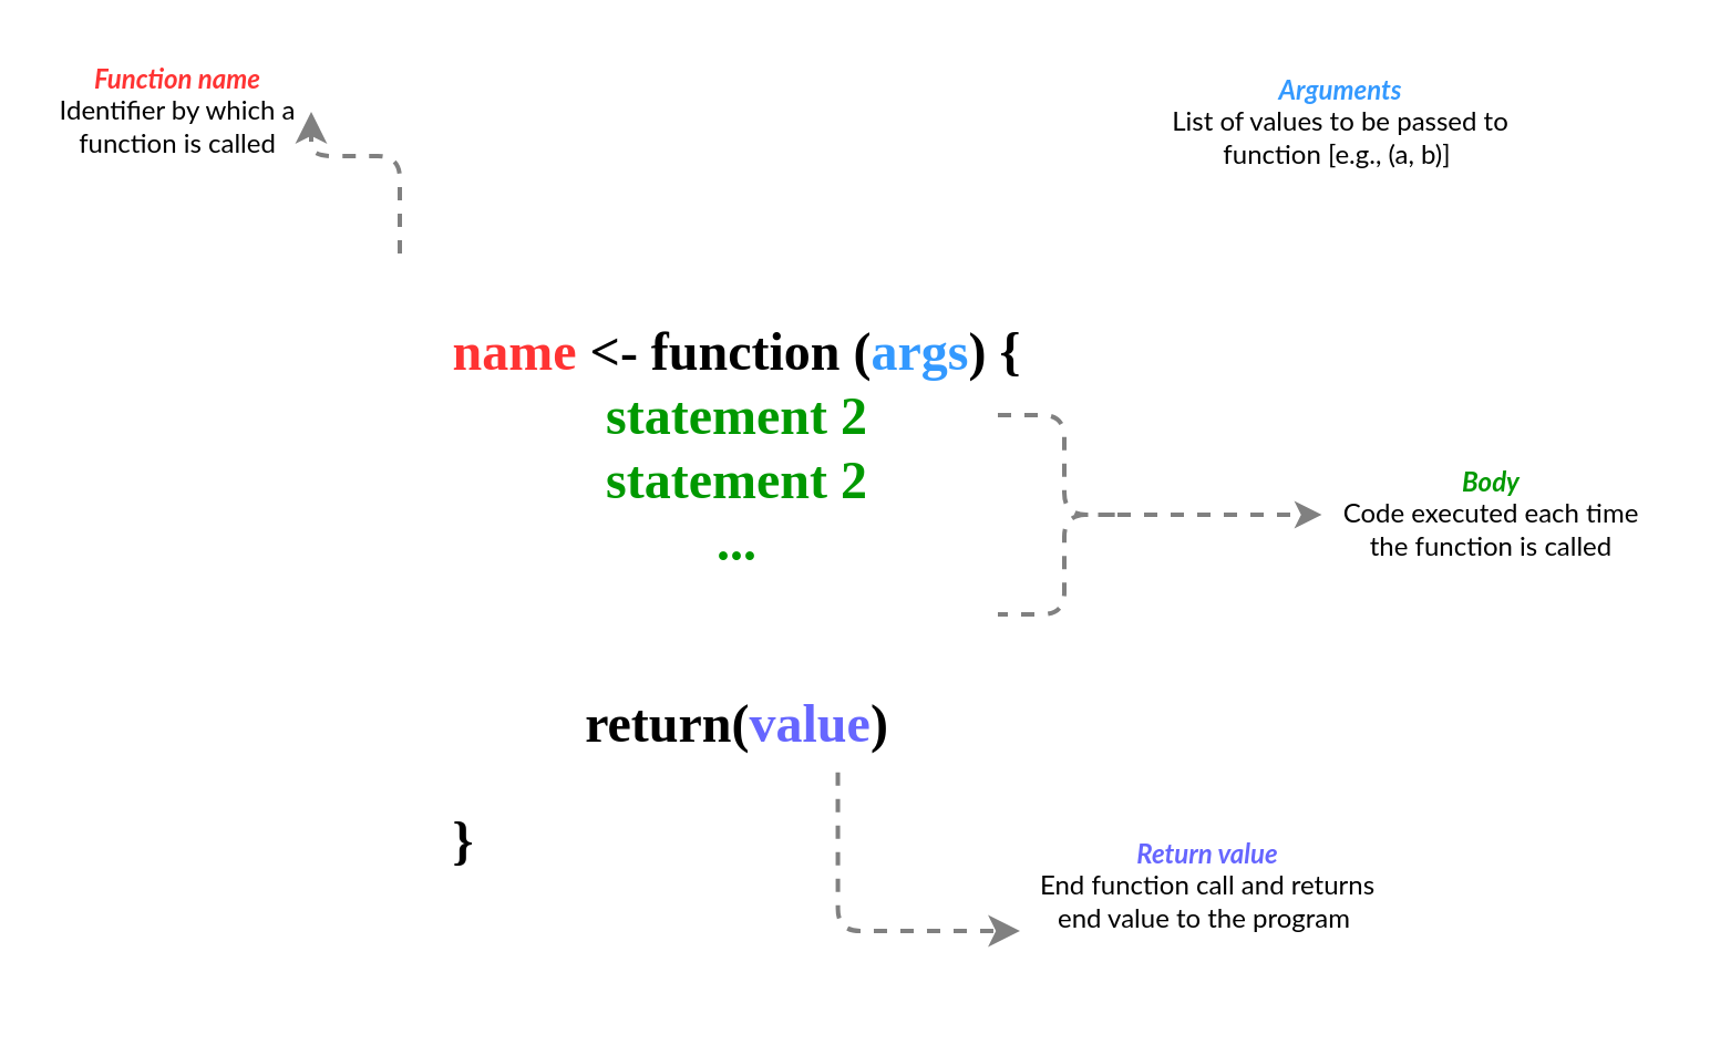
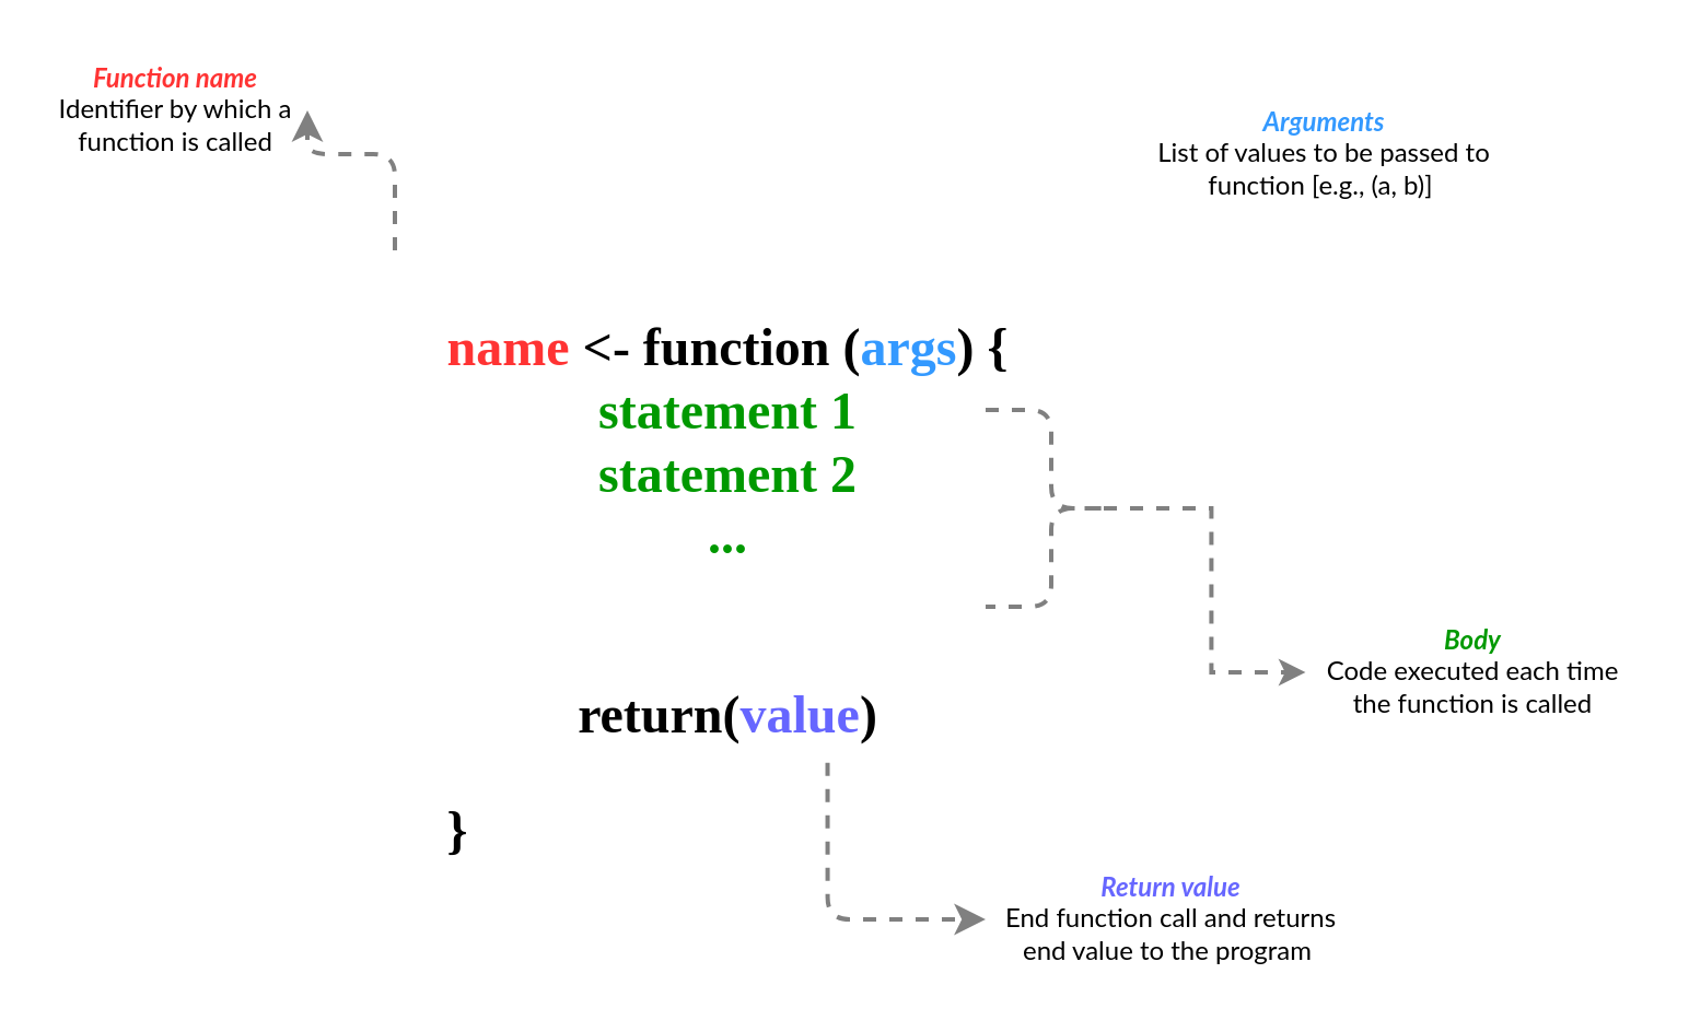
- <mxCell id="4" value="&lt;i&gt;&lt;b&gt;&lt;font color=&quot;#3399ff&quot; data-font-src=&quot;https://fonts.googleapis.com/css?family=Lato&quot; face=&quot;Lato&quot;&gt;Arguments&lt;/font&gt;&lt;/b&gt;&lt;/i&gt;&lt;div&gt;&lt;div&gt;&lt;font face=&quot;Lato&quot;&gt;List of values to be passed to function [e.g., (a, b)]&amp;nbsp;&lt;/font&gt;&lt;/div&gt;&lt;/div&gt;" style="shape=partialRectangle;whiteSpace=wrap;html=1;top=0;left=0;fillColor=none;direction=west;flipH=0;flipV=1;strokeColor=none;" parent="1" vertex="1"><mxGeometry x="520" y="15" width="170" height="80" as="geometry" /></mxCell>
+ <mxCell id="4" value="&lt;i&gt;&lt;b&gt;&lt;font color=&quot;#3399ff&quot; data-font-src=&quot;https://fonts.googleapis.com/css?family=Lato&quot; face=&quot;Lato&quot;&gt;Arguments&lt;/font&gt;&lt;/b&gt;&lt;/i&gt;&lt;div&gt;&lt;div&gt;&lt;font face=&quot;Lato&quot;&gt;List of values to be passed to function [e.g., (a, b)]&amp;nbsp;&lt;/font&gt;&lt;/div&gt;&lt;/div&gt;" style="shape=partialRectangle;whiteSpace=wrap;html=1;top=0;left=0;fillColor=none;direction=west;flipH=0;flipV=1;strokeColor=none;" parent="1" vertex="1"><mxGeometry x="520" y="30" width="170" height="80" as="geometry" /></mxCell>
- <mxCell id="2" value="&lt;p style=&quot;&quot;&gt;&lt;font data-font-src=&quot;https://fonts.googleapis.com/css?family=Fira+Code&quot; face=&quot;Fira Code&quot;&gt;&lt;font style=&quot;&quot; color=&quot;#ff3333&quot;&gt;name&lt;/font&gt; &amp;lt;- function (&lt;font color=&quot;#3399ff&quot;&gt;args&lt;/font&gt;) {&lt;br&gt;&lt;/font&gt;&lt;font data-font-src=&quot;https://fonts.googleapis.com/css?family=Fira+Code&quot; face=&quot;Fira Code&quot; color=&quot;#009900&quot;&gt;statement 2&lt;br&gt;&lt;/font&gt;&lt;font face=&quot;Fira Code&quot; data-font-src=&quot;https://fonts.googleapis.com/css?family=Fira+Code&quot; color=&quot;#009900&quot;&gt;statement 2&lt;br&gt;&lt;/font&gt;&lt;font color=&quot;#009900&quot; data-font-src=&quot;https://fonts.googleapis.com/css?family=Fira+Code&quot; face=&quot;Fira Code&quot;&gt;...&lt;/font&gt;&lt;/p&gt;&lt;p style=&quot;&quot;&gt;&lt;font face=&quot;Fira Code&quot;&gt;&lt;br&gt;&lt;/font&gt;&lt;font data-font-src=&quot;https://fonts.googleapis.com/css?family=Fira+Code&quot; face=&quot;Fira Code&quot;&gt;return(&lt;font style=&quot;&quot; color=&quot;#6666ff&quot;&gt;value&lt;/font&gt;)&lt;br&gt;&lt;/font&gt;&lt;/p&gt;&lt;div style=&quot;text-align: left;&quot;&gt;&lt;font data-font-src=&quot;https://fonts.googleapis.com/css?family=Fira+Code&quot; face=&quot;Fira Code&quot;&gt;&lt;span style=&quot;background-color: initial;&quot;&gt;}&lt;/span&gt;&lt;/font&gt;&lt;/div&gt;&lt;p&gt;&lt;/p&gt;" style="text;strokeColor=none;fillColor=none;html=1;fontSize=24;fontStyle=1;verticalAlign=top;align=center;dashed=1;" parent="1" vertex="1"><mxGeometry x="120" y="114" width="423.75" height="250" as="geometry" /></mxCell>
+ <mxCell id="2" value="&lt;p style=&quot;&quot;&gt;&lt;font data-font-src=&quot;https://fonts.googleapis.com/css?family=Fira+Code&quot; face=&quot;Fira Code&quot;&gt;&lt;font style=&quot;&quot; color=&quot;#ff3333&quot;&gt;name&lt;/font&gt; &amp;lt;- function (&lt;font color=&quot;#3399ff&quot;&gt;args&lt;/font&gt;) {&lt;br&gt;&lt;/font&gt;&lt;font data-font-src=&quot;https://fonts.googleapis.com/css?family=Fira+Code&quot; face=&quot;Fira Code&quot; color=&quot;#009900&quot;&gt;statement 1&lt;br&gt;&lt;/font&gt;&lt;font face=&quot;Fira Code&quot; data-font-src=&quot;https://fonts.googleapis.com/css?family=Fira+Code&quot; color=&quot;#009900&quot;&gt;statement 2&lt;br&gt;&lt;/font&gt;&lt;font color=&quot;#009900&quot; data-font-src=&quot;https://fonts.googleapis.com/css?family=Fira+Code&quot; face=&quot;Fira Code&quot;&gt;...&lt;/font&gt;&lt;/p&gt;&lt;p style=&quot;&quot;&gt;&lt;font face=&quot;Fira Code&quot;&gt;&lt;br&gt;&lt;/font&gt;&lt;font data-font-src=&quot;https://fonts.googleapis.com/css?family=Fira+Code&quot; face=&quot;Fira Code&quot;&gt;return(&lt;font style=&quot;&quot; color=&quot;#6666ff&quot;&gt;value&lt;/font&gt;)&lt;br&gt;&lt;/font&gt;&lt;/p&gt;&lt;div style=&quot;text-align: left;&quot;&gt;&lt;font data-font-src=&quot;https://fonts.googleapis.com/css?family=Fira+Code&quot; face=&quot;Fira Code&quot;&gt;&lt;span style=&quot;background-color: initial;&quot;&gt;}&lt;/span&gt;&lt;/font&gt;&lt;/div&gt;&lt;p&gt;&lt;/p&gt;" style="text;strokeColor=none;fillColor=none;html=1;fontSize=24;fontStyle=1;verticalAlign=top;align=center;dashed=1;" parent="1" vertex="1"><mxGeometry x="120" y="114" width="423.75" height="250" as="geometry" /></mxCell>
- <mxCell id="8" value="&lt;b&gt;&lt;i&gt;&lt;font color=&quot;#009900&quot; data-font-src=&quot;https://fonts.googleapis.com/css?family=Lato&quot; face=&quot;Lato&quot;&gt;Body&lt;/font&gt;&lt;/i&gt;&lt;/b&gt;&lt;div&gt;&lt;font data-font-src=&quot;https://fonts.googleapis.com/css?family=Lato&quot; face=&quot;Lato&quot;&gt;Code executed each time the function is called&lt;/font&gt;&lt;/div&gt;" style="shape=partialRectangle;whiteSpace=wrap;html=1;top=0;left=0;fillColor=none;direction=west;flipH=0;flipV=1;strokeColor=none;" parent="1" vertex="1"><mxGeometry x="596.25" y="202" width="153.75" height="60" as="geometry" /></mxCell>
+ <mxCell id="8" value="&lt;b&gt;&lt;i&gt;&lt;font color=&quot;#009900&quot; data-font-src=&quot;https://fonts.googleapis.com/css?family=Lato&quot; face=&quot;Lato&quot;&gt;Body&lt;/font&gt;&lt;/i&gt;&lt;/b&gt;&lt;div&gt;&lt;font data-font-src=&quot;https://fonts.googleapis.com/css?family=Lato&quot; face=&quot;Lato&quot;&gt;Code executed each time the function is called&lt;/font&gt;&lt;/div&gt;" style="shape=partialRectangle;whiteSpace=wrap;html=1;top=0;left=0;fillColor=none;direction=west;flipH=0;flipV=1;strokeColor=none;" parent="1" vertex="1"><mxGeometry x="596.25" y="277" width="153.75" height="60" as="geometry" /></mxCell>
- <mxCell id="5" value="&lt;font color=&quot;#6666ff&quot; face=&quot;Lato&quot; data-font-src=&quot;https://fonts.googleapis.com/css?family=Lato&quot;&gt;&lt;b style=&quot;&quot;&gt;&lt;i style=&quot;&quot;&gt;Return value&lt;/i&gt;&lt;/b&gt;&lt;/font&gt;&lt;div&gt;&lt;font data-font-src=&quot;https://fonts.googleapis.com/css?family=Lato&quot; face=&quot;Lato&quot;&gt;End function call and returns end value to the program&lt;/font&gt;&lt;font face=&quot;LhC2iTFw5mPC1nZTYGXE&quot;&gt;&amp;nbsp;&lt;/font&gt;&lt;/div&gt;" style="shape=partialRectangle;whiteSpace=wrap;html=1;top=0;left=0;fillColor=none;direction=west;flipH=0;flipV=1;strokeColor=none;" parent="1" vertex="1"><mxGeometry x="460" y="370" width="170" height="60" as="geometry" /></mxCell>
+ <mxCell id="5" value="&lt;font color=&quot;#6666ff&quot; face=&quot;Lato&quot; data-font-src=&quot;https://fonts.googleapis.com/css?family=Lato&quot;&gt;&lt;b style=&quot;&quot;&gt;&lt;i style=&quot;&quot;&gt;Return value&lt;/i&gt;&lt;/b&gt;&lt;/font&gt;&lt;div&gt;&lt;font data-font-src=&quot;https://fonts.googleapis.com/css?family=Lato&quot; face=&quot;Lato&quot;&gt;End function call and returns end value to the program&lt;/font&gt;&lt;font face=&quot;LhC2iTFw5mPC1nZTYGXE&quot;&gt;&amp;nbsp;&lt;/font&gt;&lt;/div&gt;" style="shape=partialRectangle;whiteSpace=wrap;html=1;top=0;left=0;fillColor=none;direction=west;flipH=0;flipV=1;strokeColor=none;" parent="1" vertex="1"><mxGeometry x="450" y="390" width="170" height="60" as="geometry" /></mxCell>
